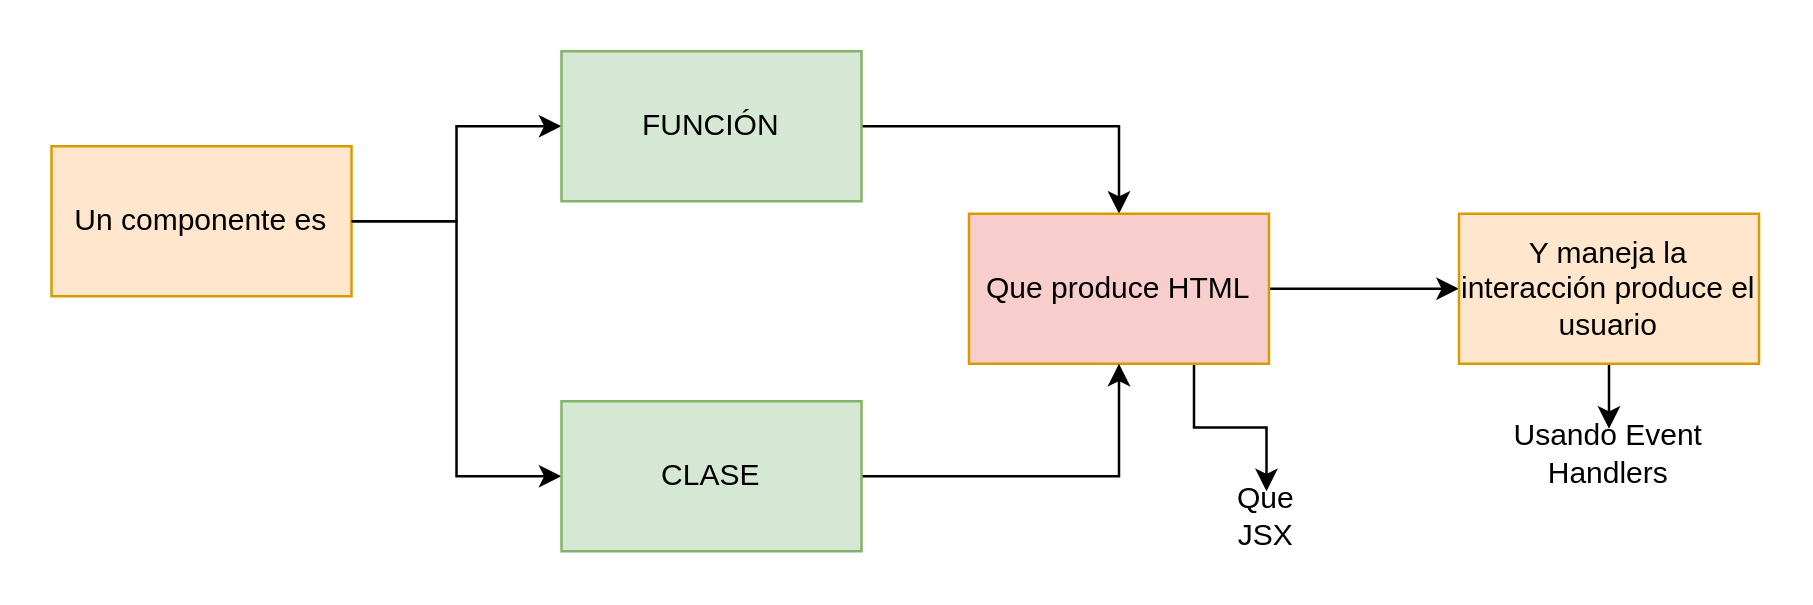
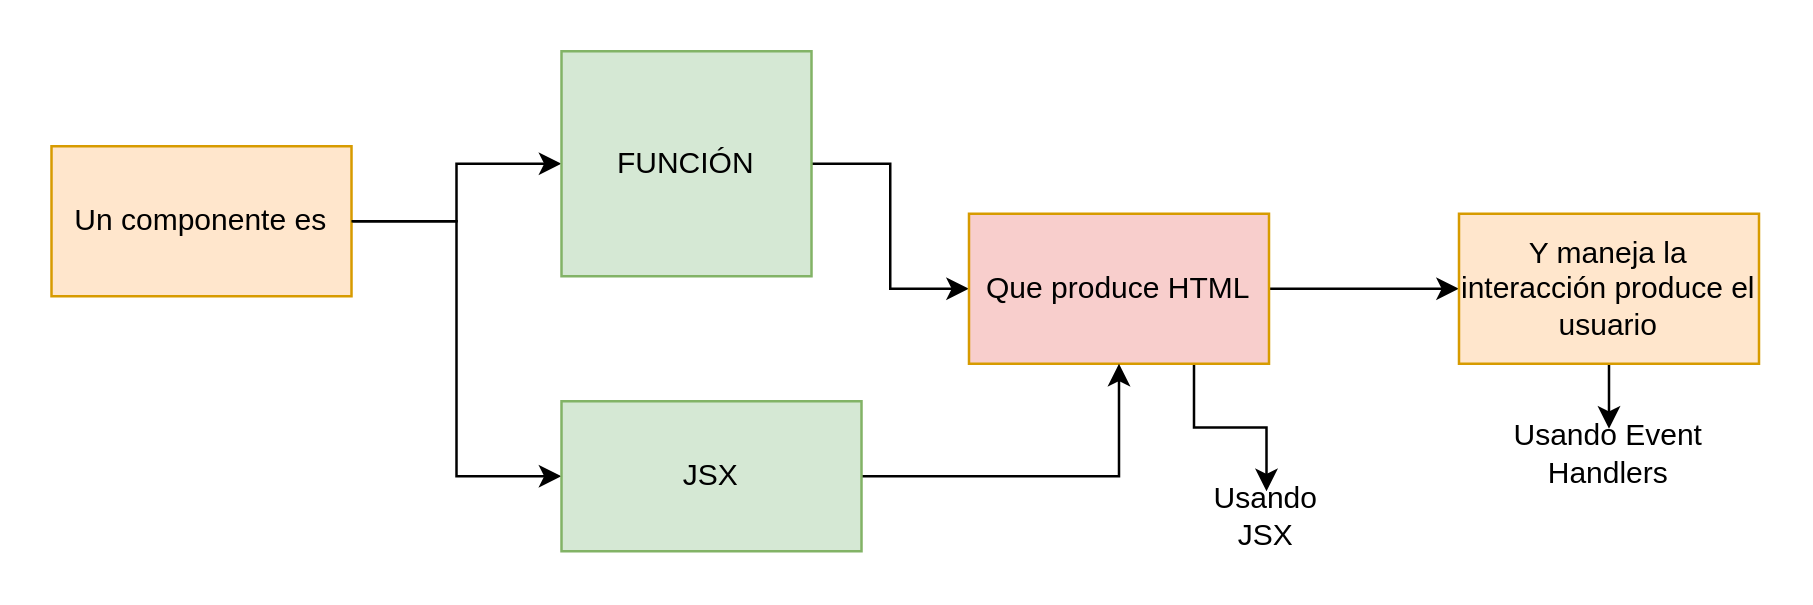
- <mxCell id="6" value="FUNCIÓN" style="rounded=0;whiteSpace=wrap;html=1;fillColor=#d5e8d4;strokeColor=#82b366;" vertex="1" parent="1"><mxGeometry x="224" y="20" width="120" height="60" as="geometry" /></mxCell>
+ <mxCell id="6" value="FUNCIÓN" style="rounded=0;whiteSpace=wrap;html=1;fillColor=#d5e8d4;strokeColor=#82b366;" vertex="1" parent="1"><mxGeometry x="224" y="20" width="100" height="90" as="geometry" /></mxCell>
- <mxCell id="13" value="CLASE" style="rounded=0;whiteSpace=wrap;html=1;fillColor=#d5e8d4;strokeColor=#82b366;" vertex="1" parent="1"><mxGeometry x="224" y="160" width="120" height="60" as="geometry" /></mxCell>
+ <mxCell id="13" value="JSX" style="rounded=0;whiteSpace=wrap;html=1;fillColor=#d5e8d4;strokeColor=#82b366;" vertex="1" parent="1"><mxGeometry x="224" y="160" width="120" height="60" as="geometry" /></mxCell>
- <mxCell id="14" value="Que JSX" style="text;html=1;strokeColor=none;fillColor=none;align=center;verticalAlign=middle;whiteSpace=wrap;rounded=0;" vertex="1" parent="1"><mxGeometry x="486" y="196" width="40" height="20" as="geometry" /></mxCell>
+ <mxCell id="14" value="Usando JSX" style="text;html=1;strokeColor=none;fillColor=none;align=center;verticalAlign=middle;whiteSpace=wrap;rounded=0;" vertex="1" parent="1"><mxGeometry x="486" y="196" width="40" height="20" as="geometry" /></mxCell>
